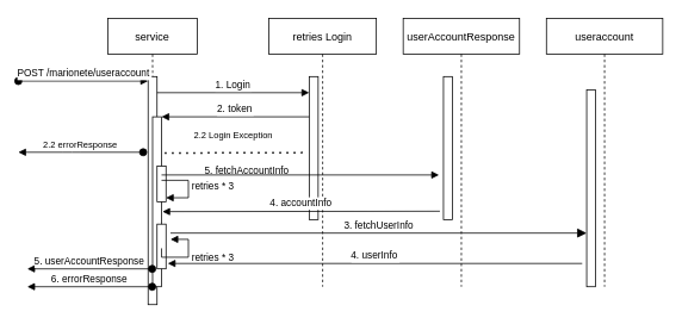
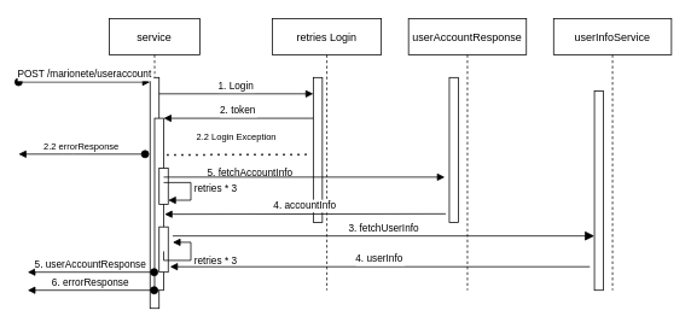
- <mxCell id="18" value="useraccount" style="shape=umlLifeline;perimeter=lifelinePerimeter;container=1;collapsible=0;recursiveResize=0;rounded=0;shadow=0;strokeWidth=1;" vertex="1" parent="1"><mxGeometry x="610" y="20" width="130" height="300" as="geometry" /></mxCell>
+ <mxCell id="18" value="userInfoService" style="shape=umlLifeline;perimeter=lifelinePerimeter;container=1;collapsible=0;recursiveResize=0;rounded=0;shadow=0;strokeWidth=1;" vertex="1" parent="1"><mxGeometry x="610" y="20" width="130" height="300" as="geometry" /></mxCell>
